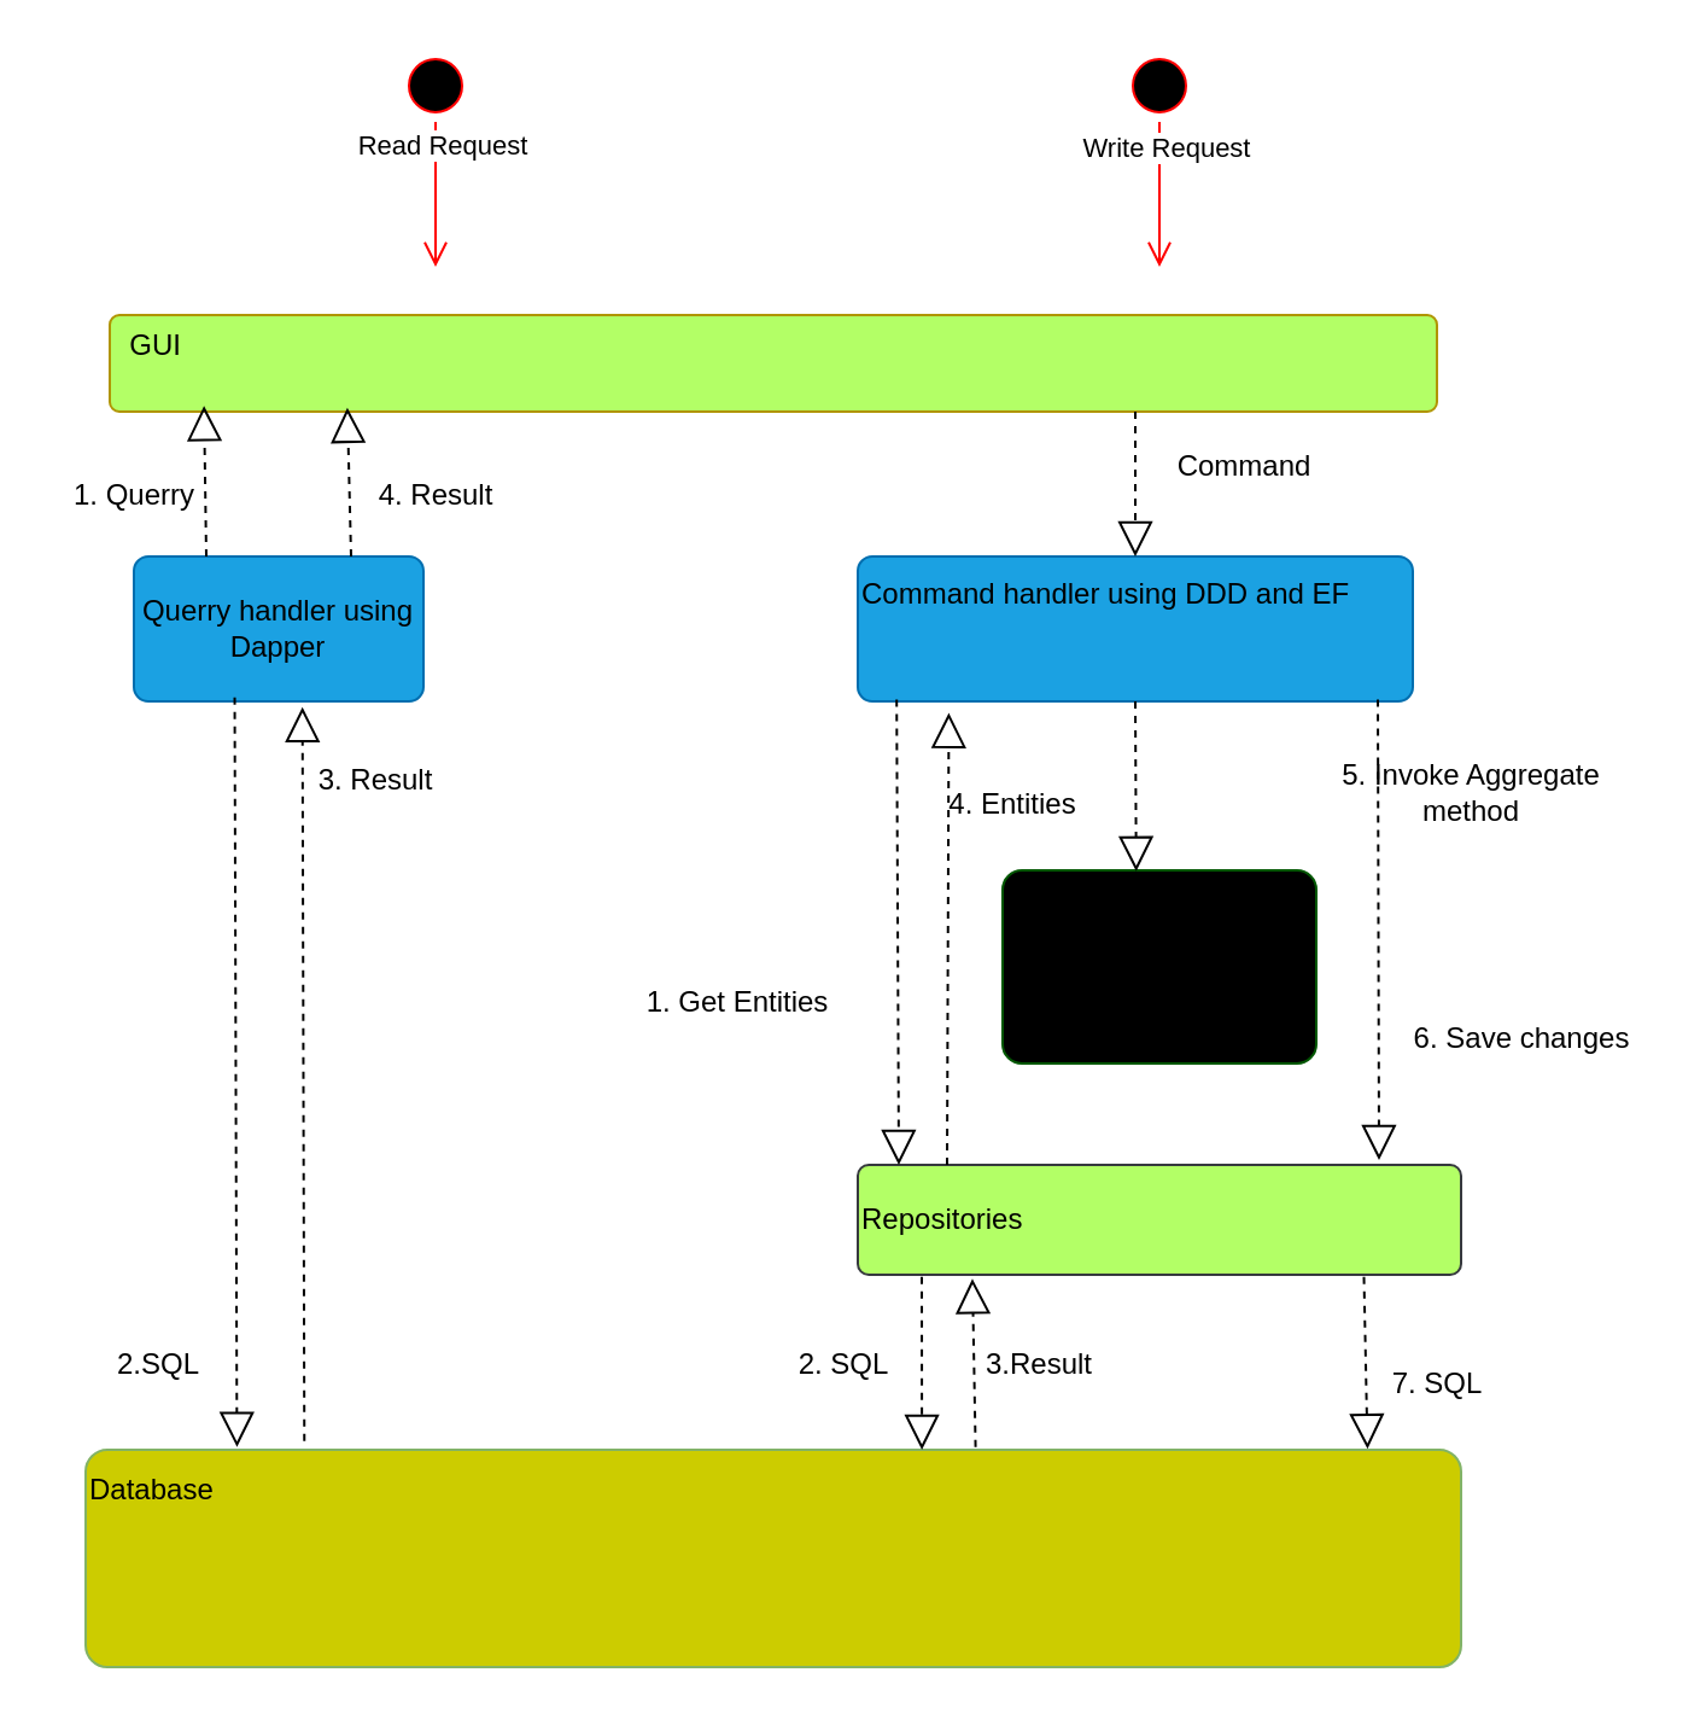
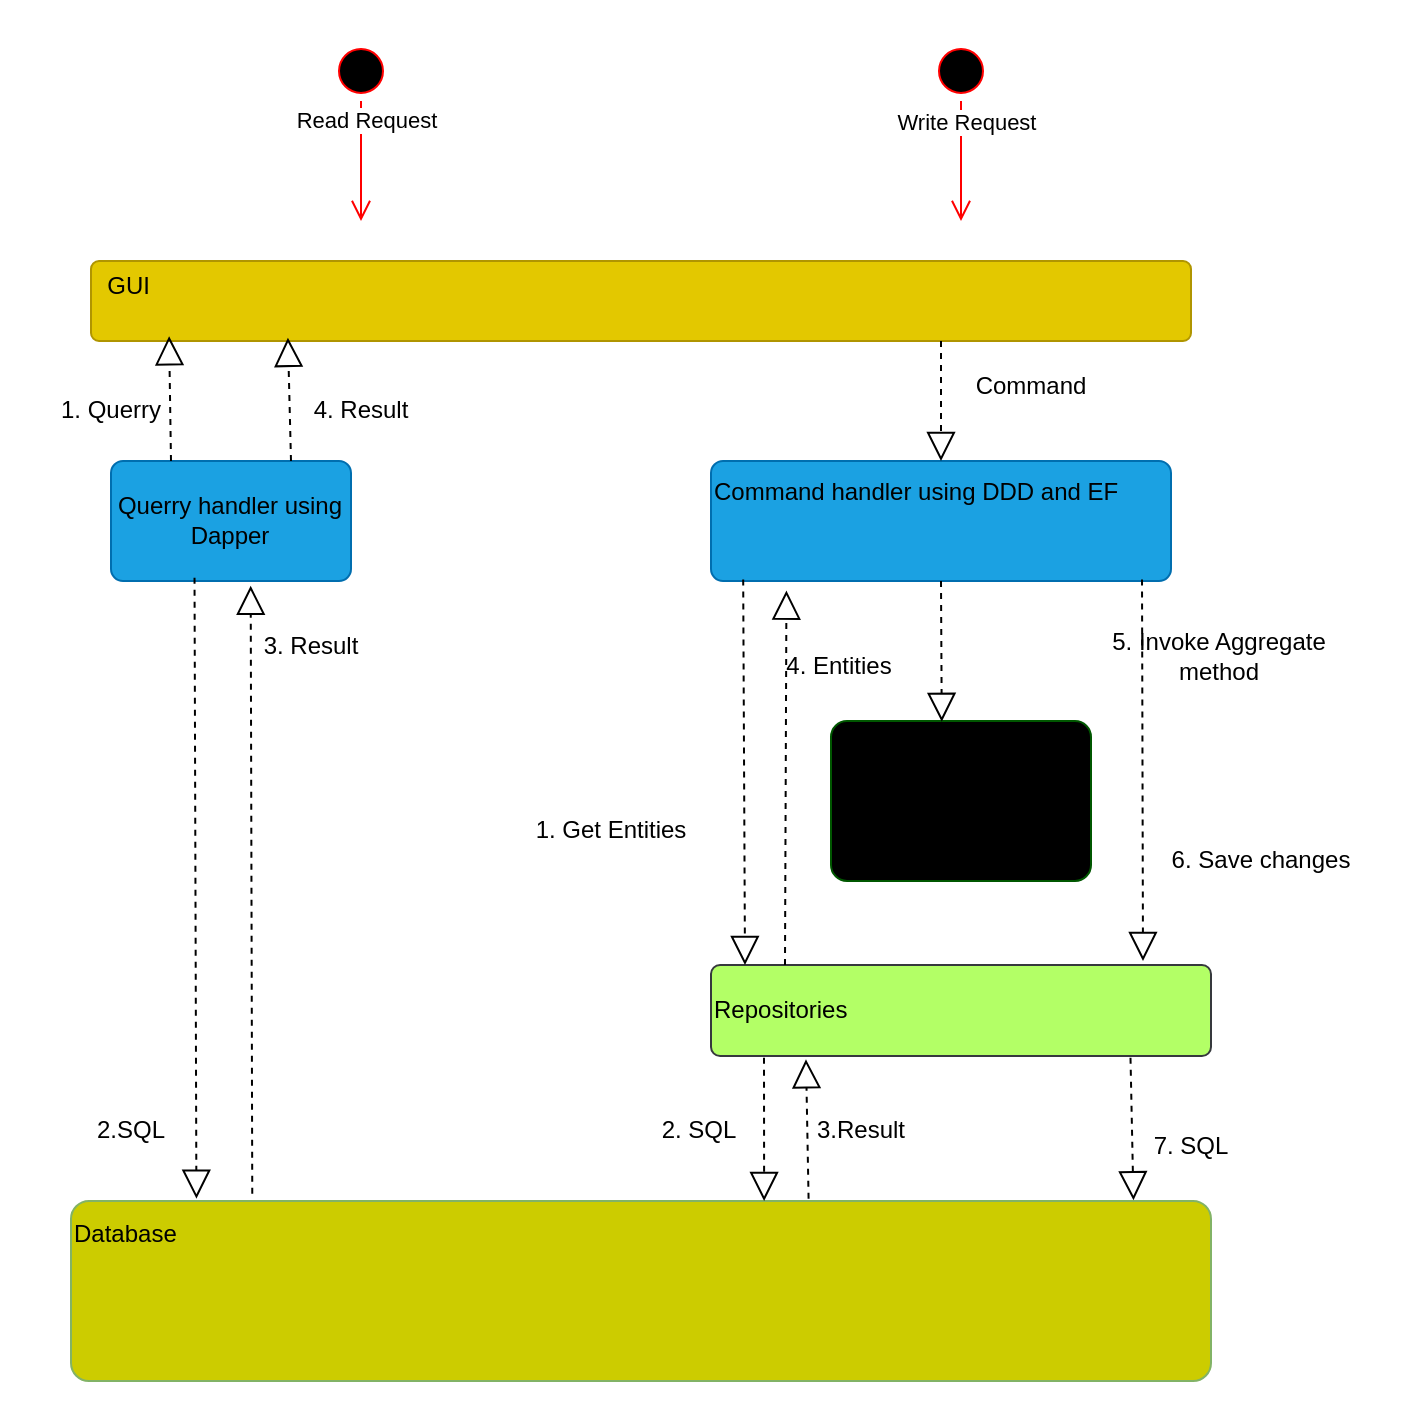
- <mxCell id="8" value="&lt;div&gt;&lt;br&gt;&lt;/div&gt;&amp;nbsp; GUI&lt;div&gt;&lt;br&gt;&lt;/div&gt;&lt;div&gt;&lt;br&gt;&lt;/div&gt;" style="rounded=1;arcSize=10;whiteSpace=wrap;html=1;align=left;fillColor=#b3ff66;fontColor=#000000;strokeColor=#B09500;" parent="1" vertex="1"><mxGeometry x="45" y="130" width="550" height="40" as="geometry" /></mxCell>
+ <mxCell id="8" value="&lt;div&gt;&lt;br&gt;&lt;/div&gt;&amp;nbsp; GUI&lt;div&gt;&lt;br&gt;&lt;/div&gt;&lt;div&gt;&lt;br&gt;&lt;/div&gt;" style="rounded=1;arcSize=10;whiteSpace=wrap;html=1;align=left;fillColor=#e3c800;fontColor=#000000;strokeColor=#B09500;" parent="1" vertex="1"><mxGeometry x="45" y="130" width="550" height="40" as="geometry" /></mxCell>
